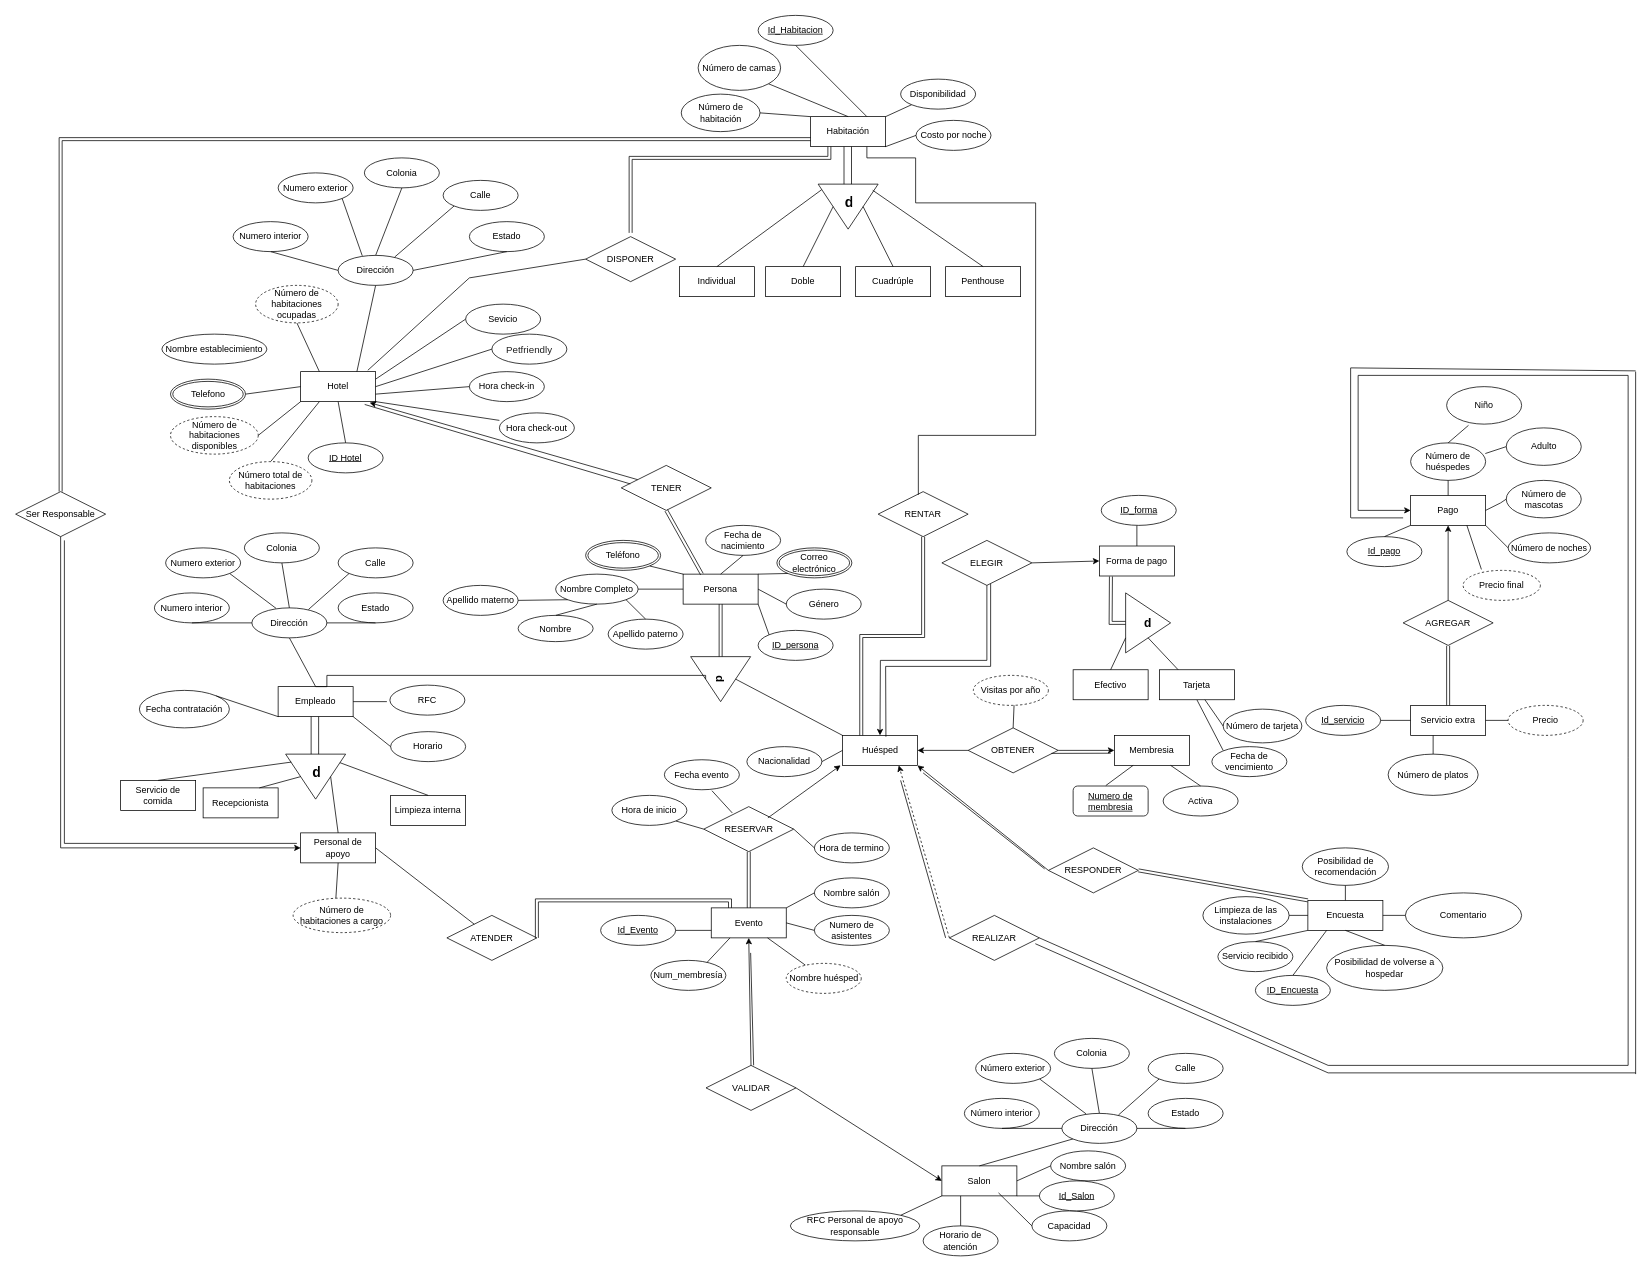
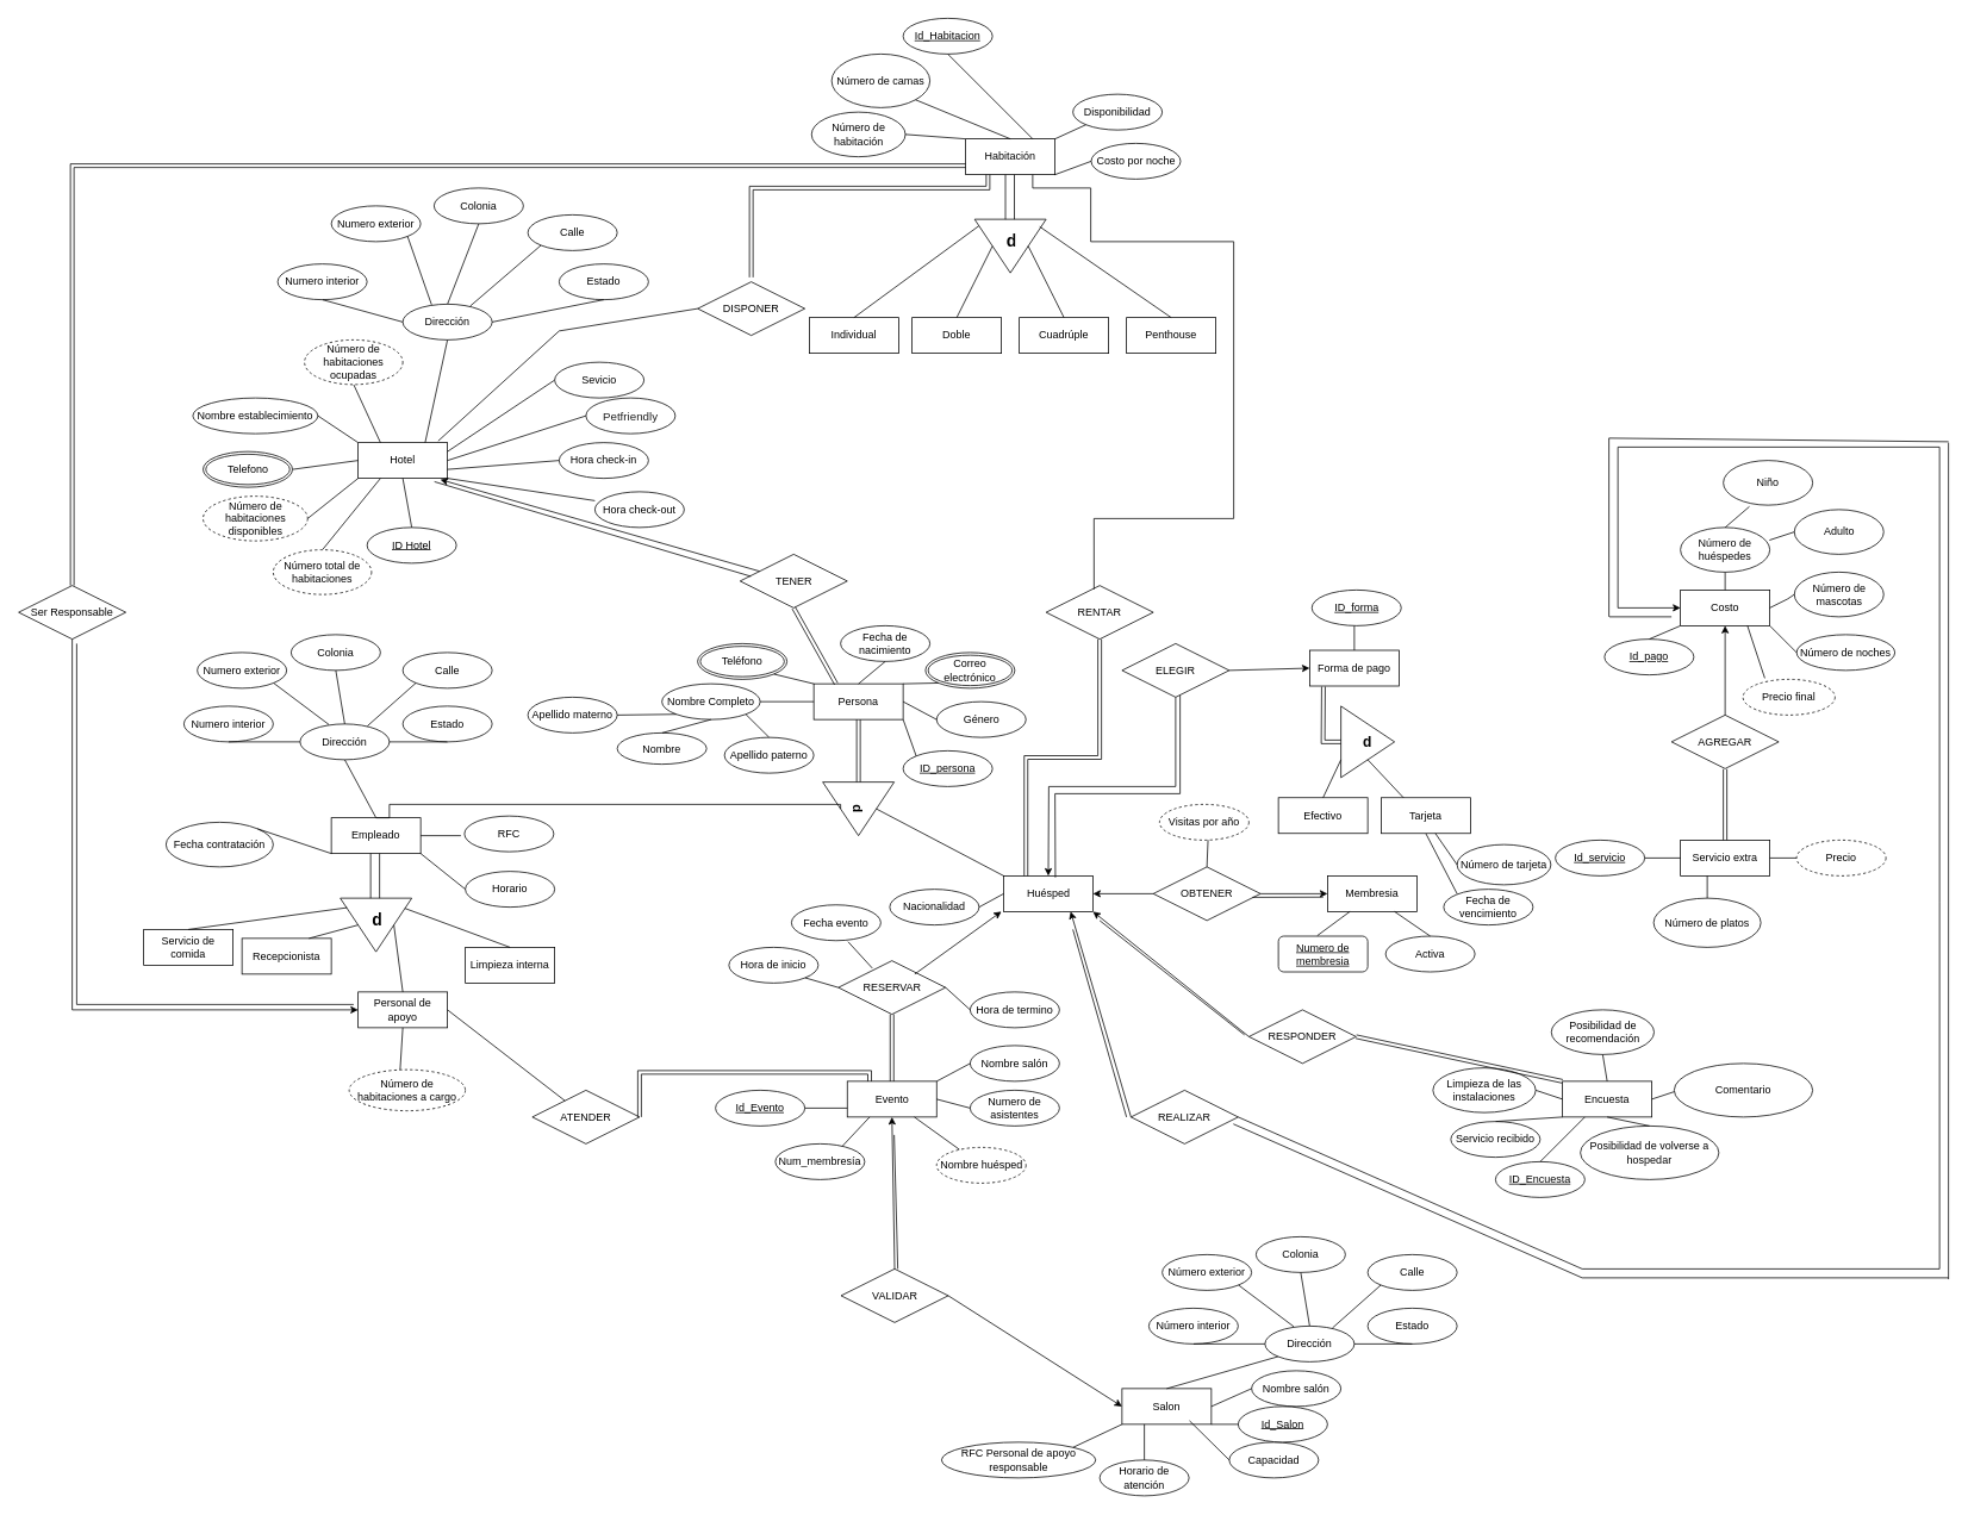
+ <mxCell id="12" value="" style="endArrow=none;html=1;rounded=0;exitX=1;exitY=0.5;exitDx=0;exitDy=0;entryX=0;entryY=0;entryDx=0;entryDy=0;" parent="1" source="3" target="2" edge="1"><mxGeometry width="50" height="50" relative="1" as="geometry"><mxPoint x="375" y="465" as="sourcePoint" /><mxPoint x="425" y="415" as="targetPoint" /></mxGeometry></mxCell>
- <mxCell id="151" value="Pago" style="whiteSpace=wrap;html=1;align=center;" parent="1" vertex="1"><mxGeometry x="1880" y="660" width="100" height="40" as="geometry" /></mxCell>
+ <mxCell id="151" value="Costo" style="whiteSpace=wrap;html=1;align=center;" parent="1" vertex="1"><mxGeometry x="1880" y="660" width="100" height="40" as="geometry" /></mxCell>
- <mxCell id="245" value="" style="endArrow=classic;html=1;rounded=0;entryX=0.75;entryY=1;entryDx=0;entryDy=0;exitX=0;exitY=0.5;exitDx=0;exitDy=0;dashed=1;" parent="1" source="244" target="40" edge="1"><mxGeometry width="50" height="50" relative="1" as="geometry"><mxPoint x="1230" y="1180" as="sourcePoint" /><mxPoint x="1280" y="1130" as="targetPoint" /></mxGeometry></mxCell>
+ <mxCell id="245" value="" style="endArrow=classic;html=1;rounded=0;entryX=0.75;entryY=1;entryDx=0;entryDy=0;exitX=0;exitY=0.5;exitDx=0;exitDy=0;" parent="1" source="244" target="40" edge="1"><mxGeometry width="50" height="50" relative="1" as="geometry"><mxPoint x="1230" y="1180" as="sourcePoint" /><mxPoint x="1280" y="1130" as="targetPoint" /></mxGeometry></mxCell>
- <mxCell id="164" value="Encuesta" style="whiteSpace=wrap;html=1;align=center;" parent="1" vertex="1"><mxGeometry x="1743" y="1200" width="100" height="40" as="geometry" /></mxCell>
+ <mxCell id="164" value="Encuesta" style="whiteSpace=wrap;html=1;align=center;" parent="1" vertex="1"><mxGeometry x="1748" y="1210" width="100" height="40" as="geometry" /></mxCell>
